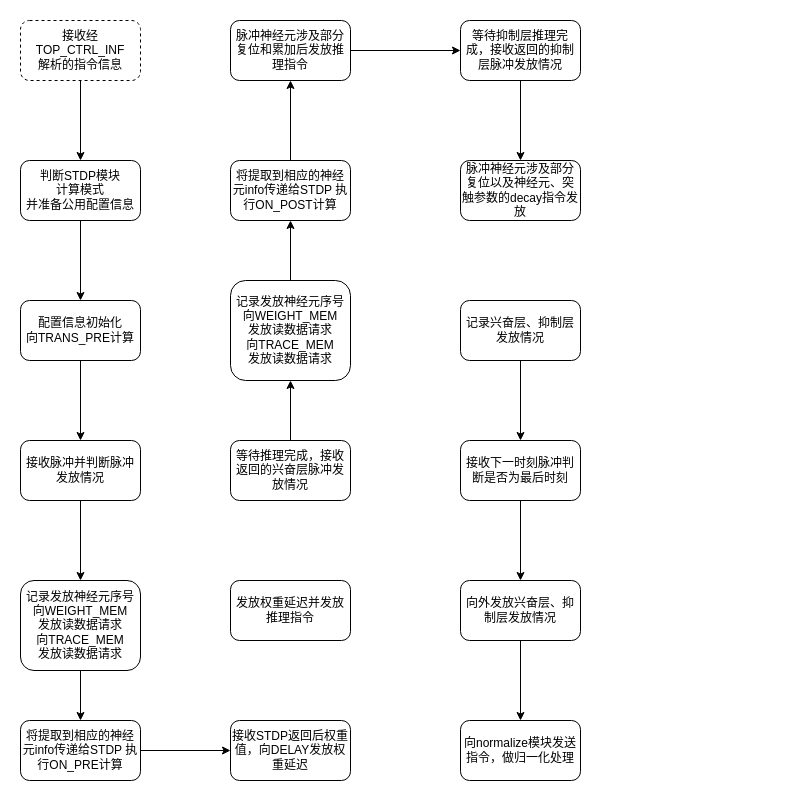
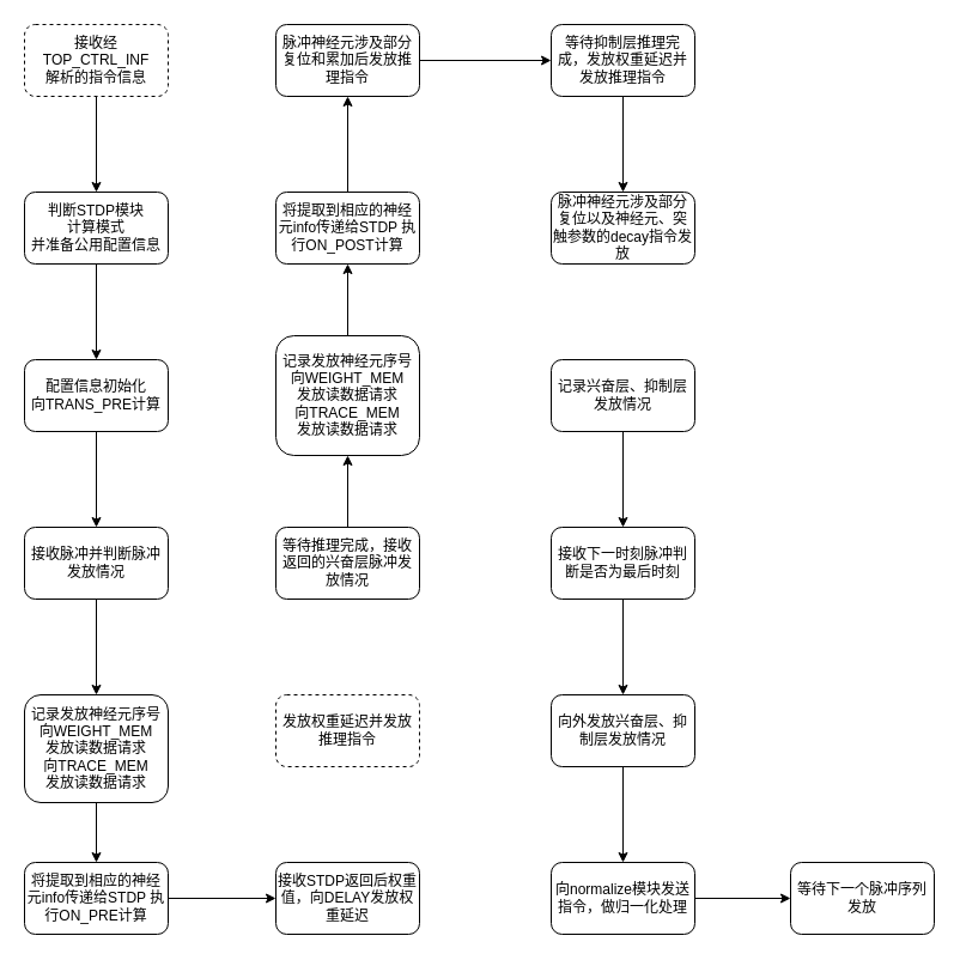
- <mxCell id="25" value="等待抑制层推理完成，接收返回的抑制层脉冲发放情况" style="whiteSpace=wrap;html=1;fillColor=none;rounded=1;" vertex="1" parent="1"><mxGeometry x="460" y="20" width="120" height="60" as="geometry" /></mxCell>
+ <mxCell id="25" value="等待抑制层推理完成，发放权重延迟并发放推理指令" style="whiteSpace=wrap;html=1;fillColor=none;rounded=1;" vertex="1" parent="1"><mxGeometry x="460" y="20" width="120" height="60" as="geometry" /></mxCell>
- <mxCell id="15" value="发放权重延迟并发放推理指令" style="whiteSpace=wrap;html=1;fillColor=none;rounded=1;" vertex="1" parent="1"><mxGeometry x="230" y="580" width="120" height="60" as="geometry" /></mxCell>
+ <mxCell id="15" value="发放权重延迟并发放推理指令" style="whiteSpace=wrap;html=1;fillColor=none;rounded=1;dashed=1;" vertex="1" parent="1"><mxGeometry x="230" y="580" width="120" height="60" as="geometry" /></mxCell>
+ <mxCell id="33" value="" style="edgeStyle=orthogonalEdgeStyle;rounded=0;orthogonalLoop=1;jettySize=auto;html=1;" edge="1" parent="1" source="34" target="35"><mxGeometry relative="1" as="geometry" /></mxCell>
+ <mxCell id="35" value="等待下一个脉冲序列发放" style="whiteSpace=wrap;html=1;fillColor=none;rounded=1;" vertex="1" parent="1"><mxGeometry x="660" y="720" width="120" height="60" as="geometry" /></mxCell>
